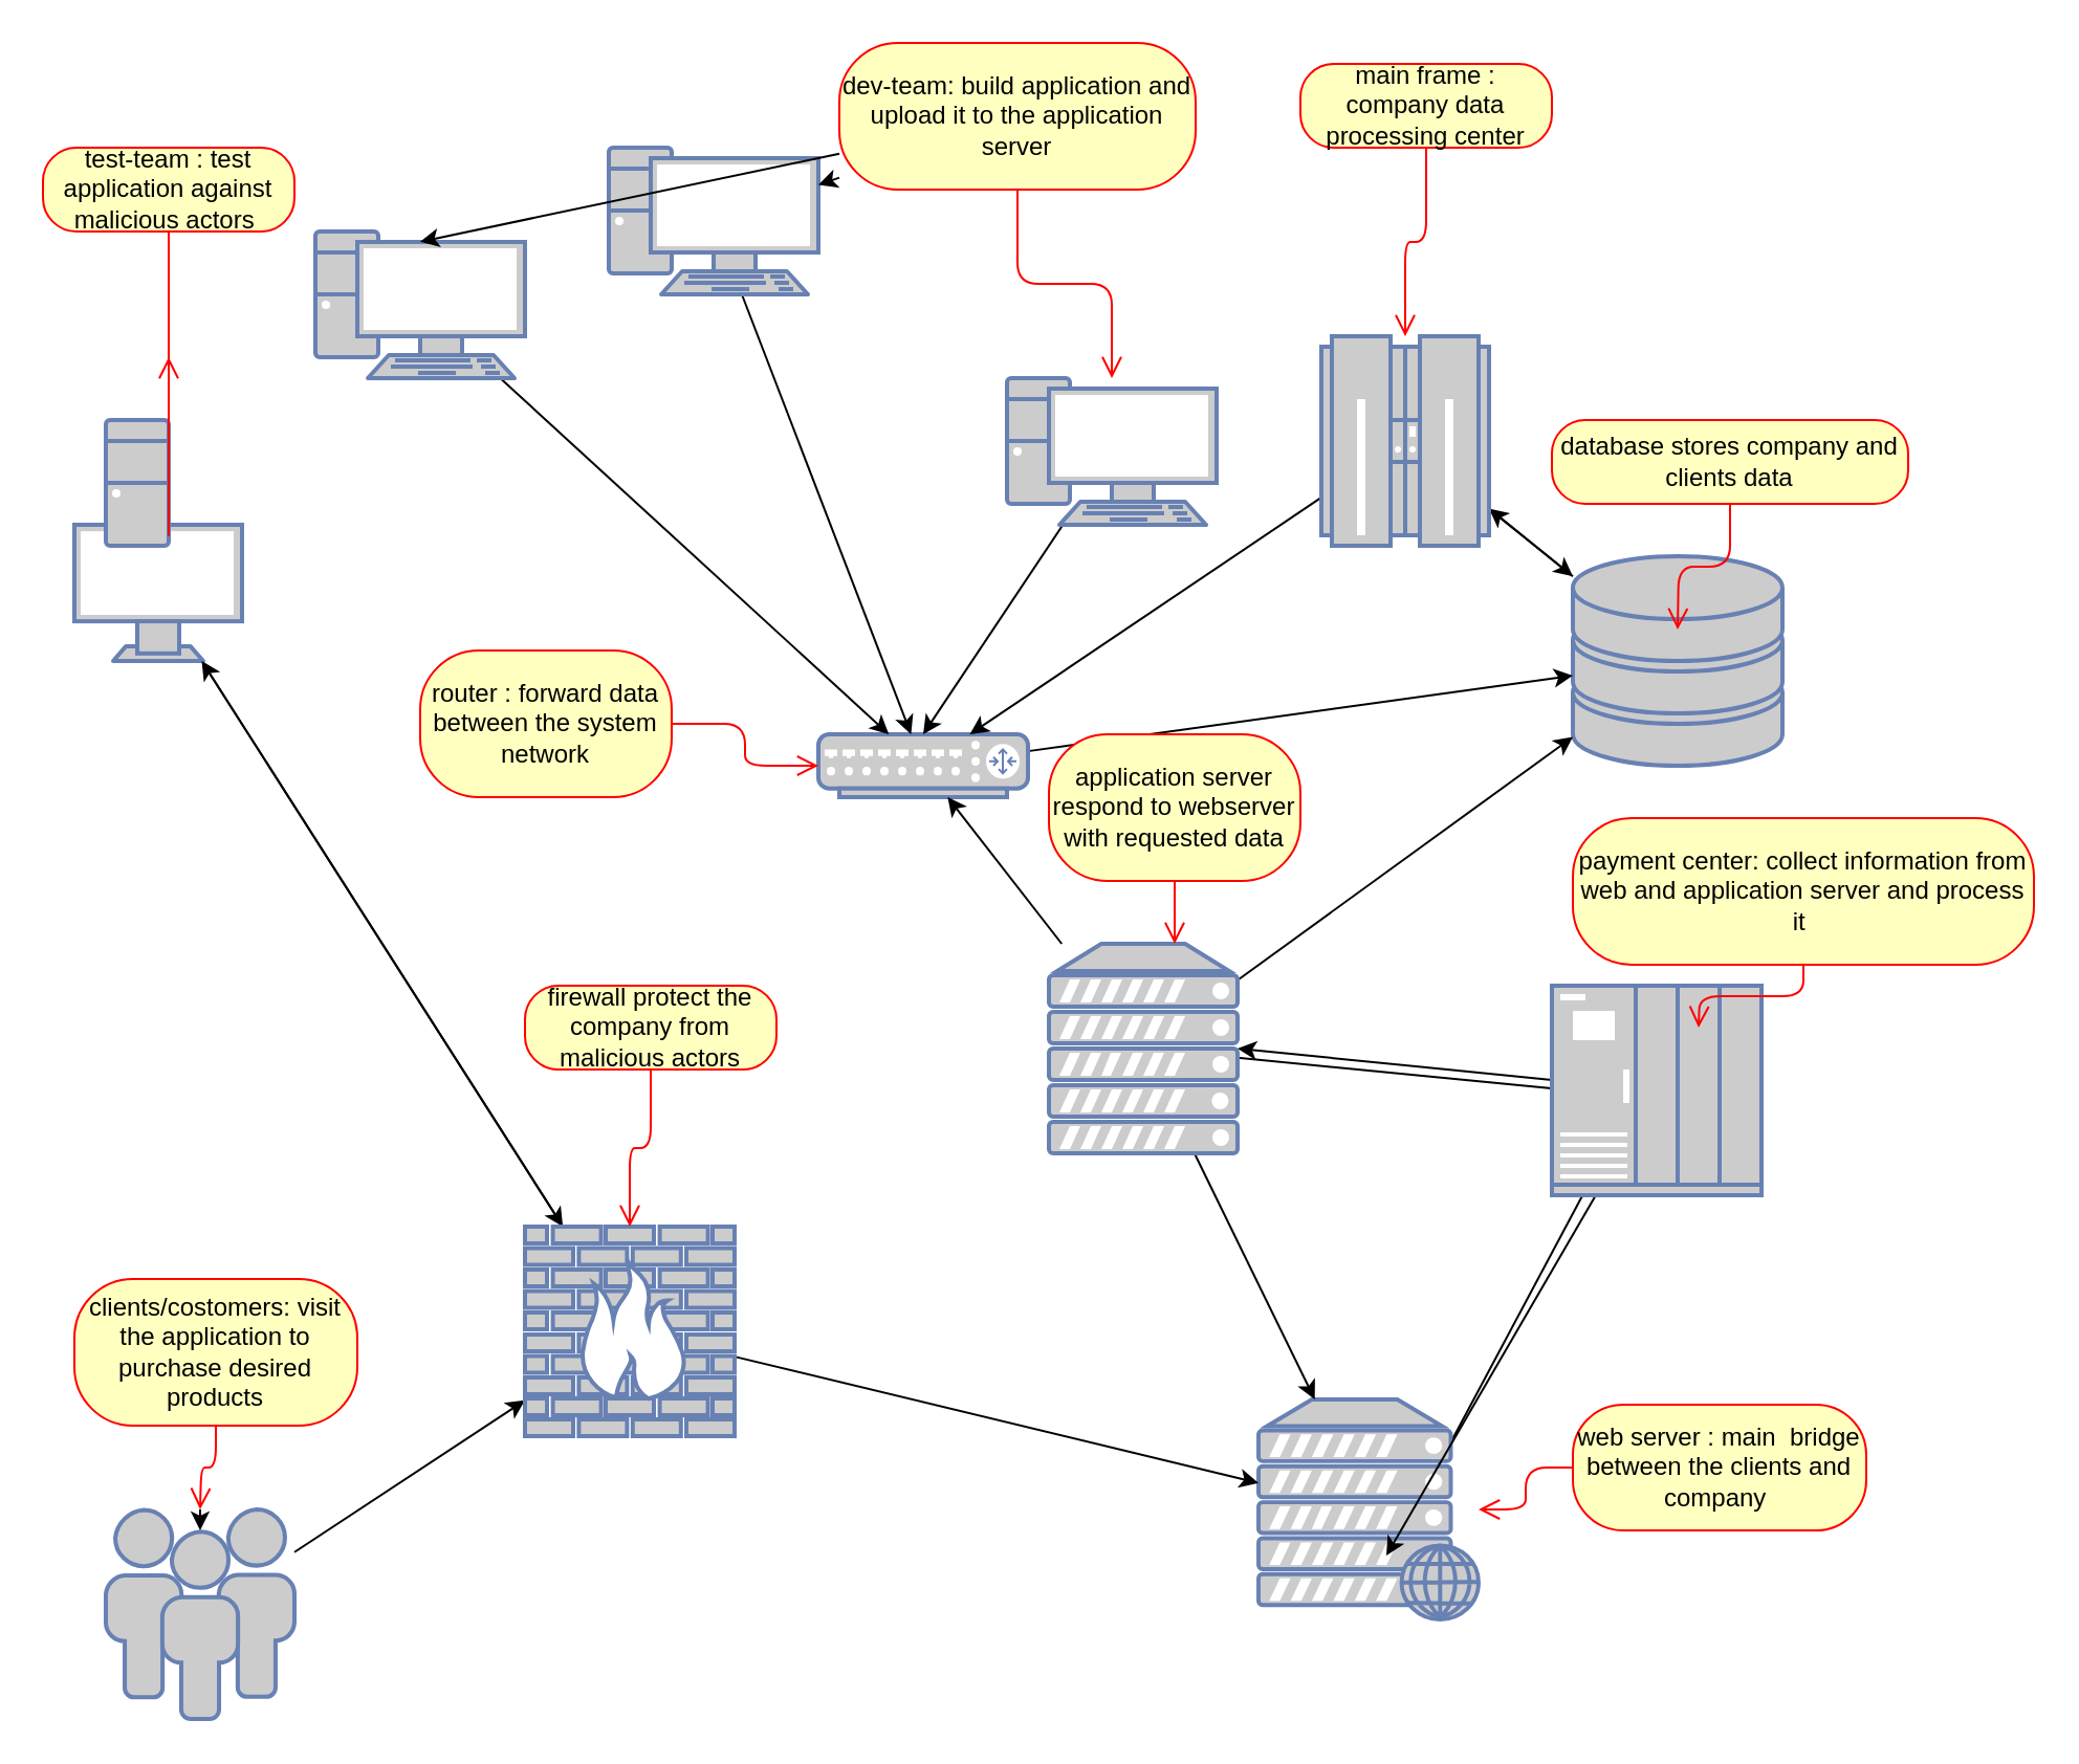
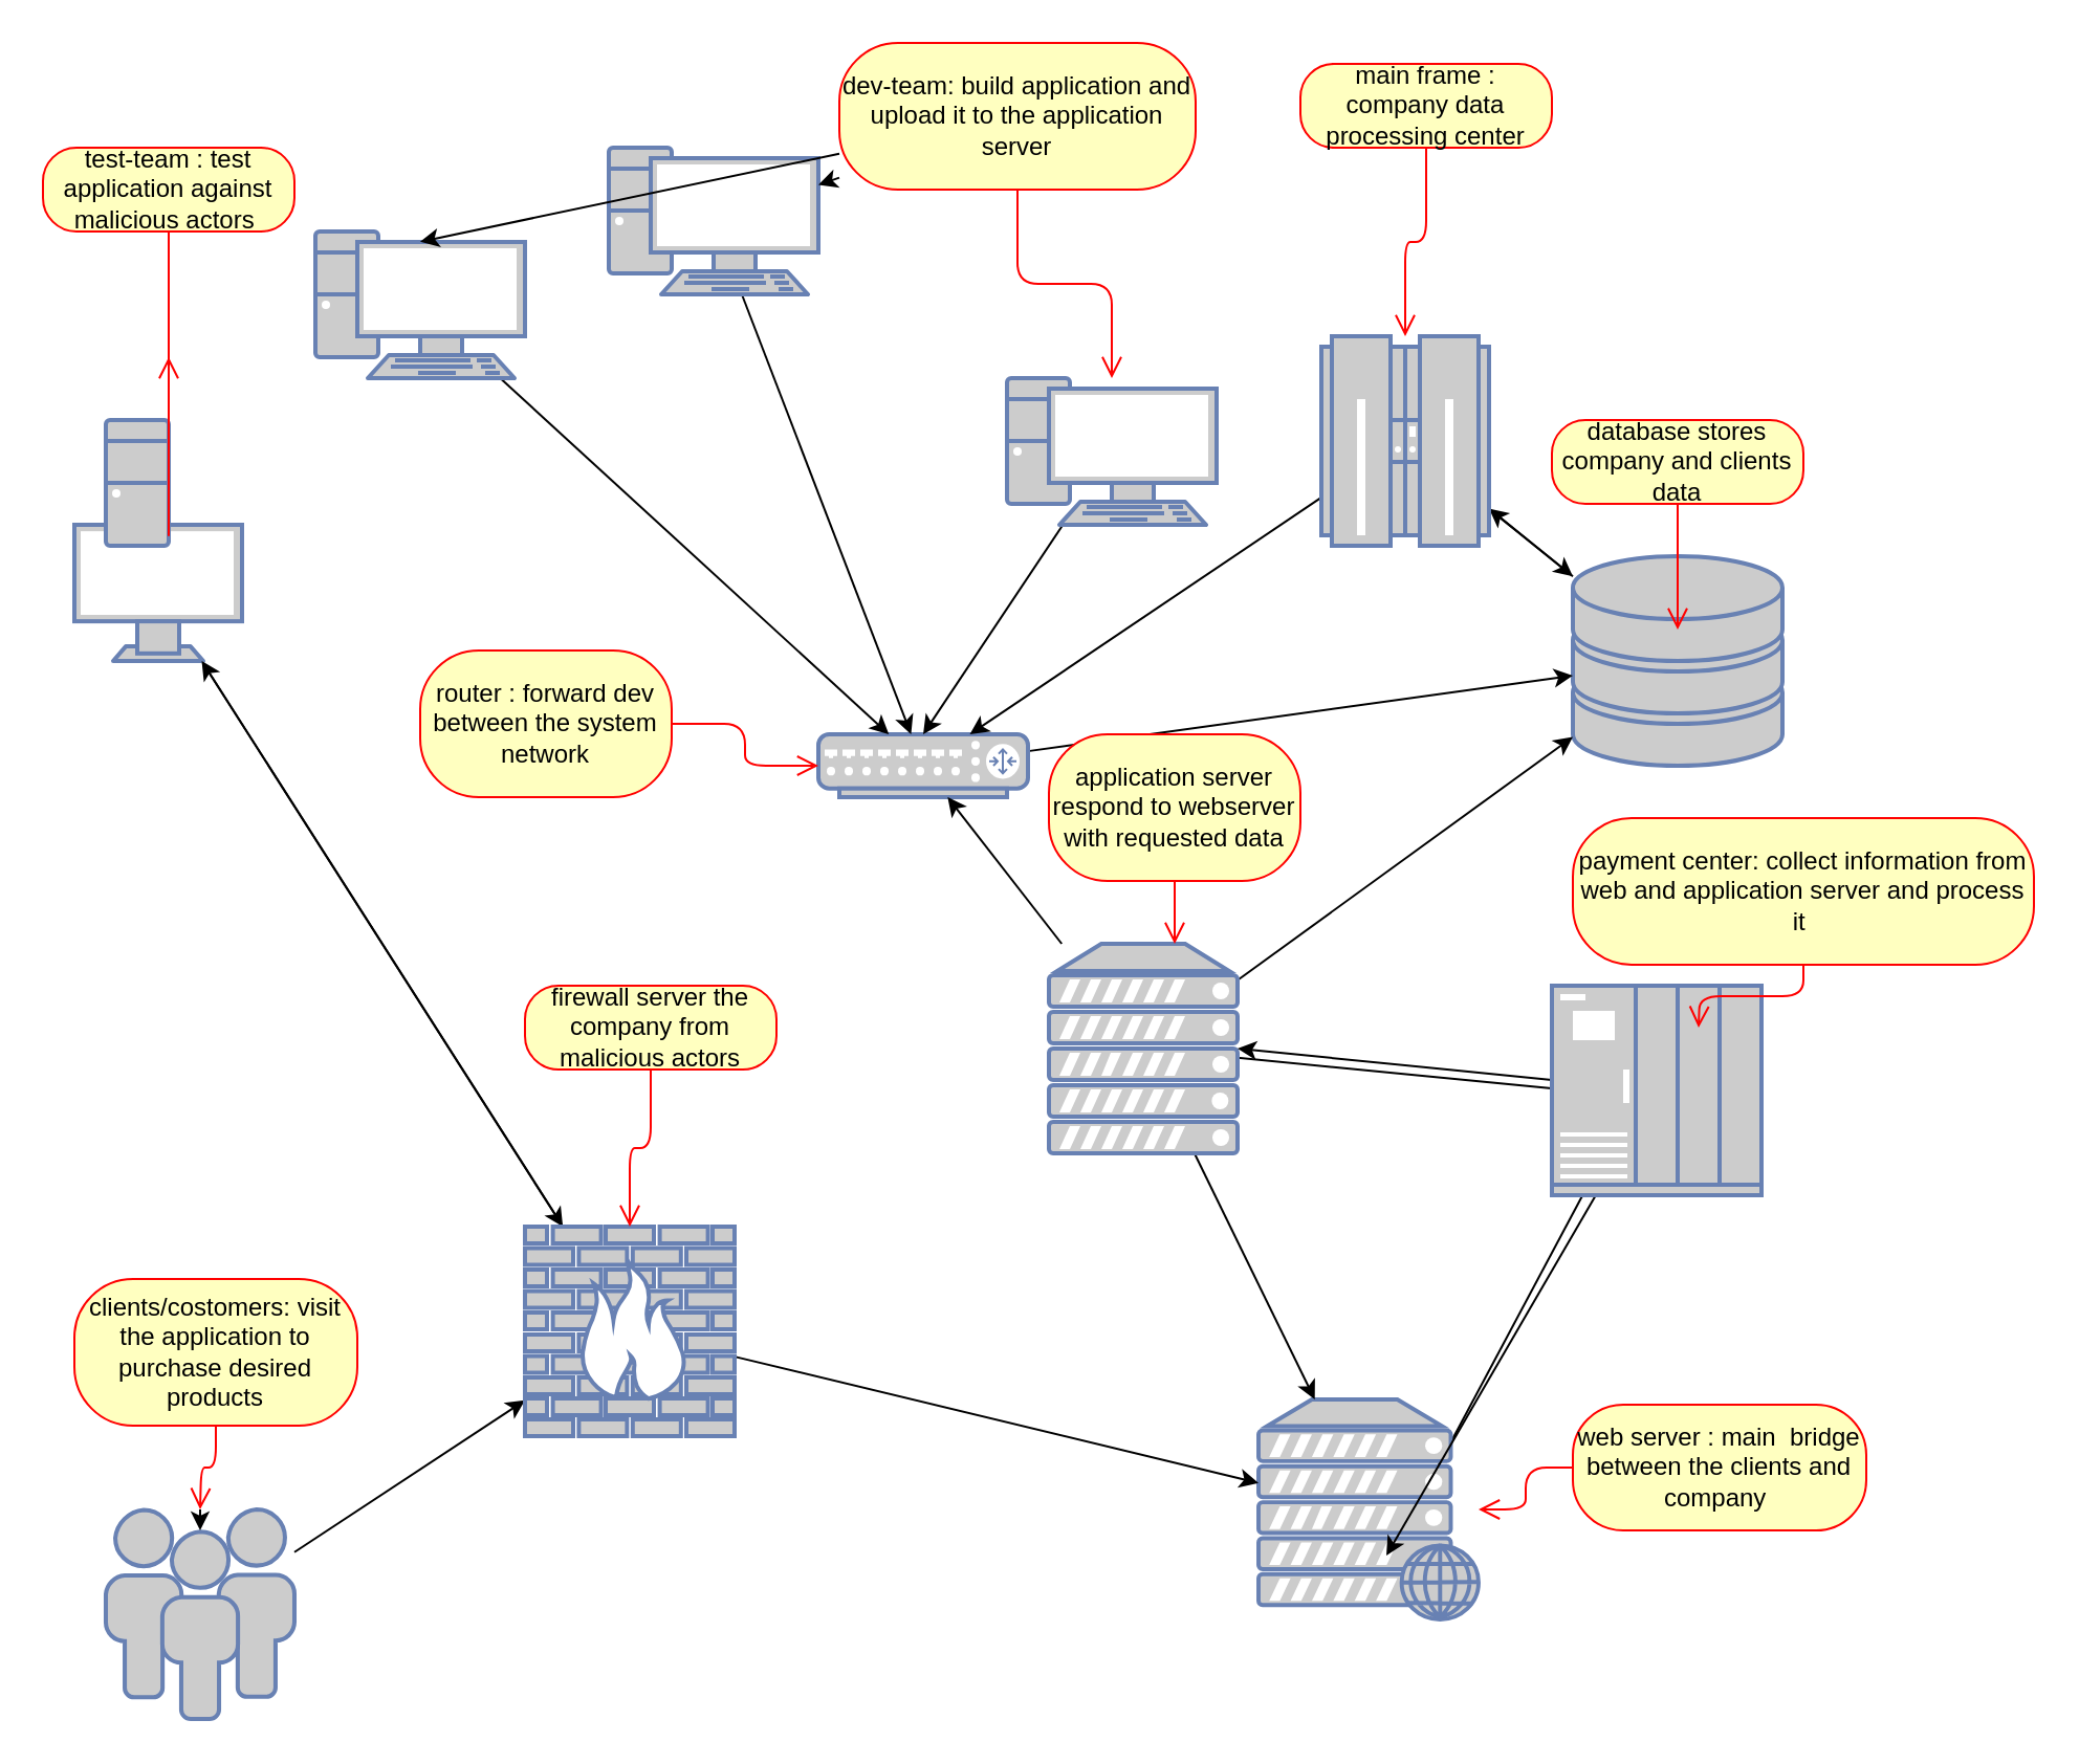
- <mxCell id="31" value="database stores company and clients data" style="rounded=1;whiteSpace=wrap;html=1;arcSize=40;fontColor=#000000;fillColor=#ffffc0;strokeColor=#ff0000;" vertex="1" parent="1"><mxGeometry x="740" y="200" width="170" height="40" as="geometry" /></mxCell>
+ <mxCell id="31" value="database stores company and clients data" style="rounded=1;whiteSpace=wrap;html=1;arcSize=40;fontColor=#000000;fillColor=#ffffc0;strokeColor=#ff0000;" vertex="1" parent="1"><mxGeometry x="740" y="200" width="120" height="40" as="geometry" /></mxCell>
- <mxCell id="33" value="router : forward data&lt;br&gt;between the system network" style="rounded=1;whiteSpace=wrap;html=1;arcSize=40;fontColor=#000000;fillColor=#ffffc0;strokeColor=#ff0000;" vertex="1" parent="1"><mxGeometry x="200" y="310" width="120" height="70" as="geometry" /></mxCell>
+ <mxCell id="33" value="router : forward dev&lt;br&gt;between the system network" style="rounded=1;whiteSpace=wrap;html=1;arcSize=40;fontColor=#000000;fillColor=#ffffc0;strokeColor=#ff0000;" vertex="1" parent="1"><mxGeometry x="200" y="310" width="120" height="70" as="geometry" /></mxCell>
- <mxCell id="39" value="firewall protect the company from malicious actors" style="rounded=1;whiteSpace=wrap;html=1;arcSize=40;fontColor=#000000;fillColor=#ffffc0;strokeColor=#ff0000;" vertex="1" parent="1"><mxGeometry x="250" y="470" width="120" height="40" as="geometry" /></mxCell>
+ <mxCell id="39" value="firewall server the company from malicious actors" style="rounded=1;whiteSpace=wrap;html=1;arcSize=40;fontColor=#000000;fillColor=#ffffc0;strokeColor=#ff0000;" vertex="1" parent="1"><mxGeometry x="250" y="470" width="120" height="40" as="geometry" /></mxCell>
